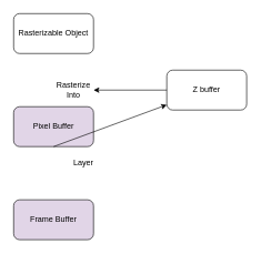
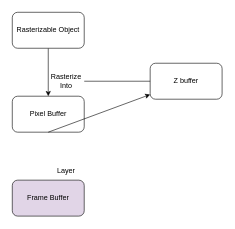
- <mxCell id="10" value="" style="endArrow=classic;html=1;exitX=0;exitY=0.5;exitDx=0;exitDy=0;entryX=1;entryY=0.5;entryDx=0;entryDy=0;" parent="1" source="9" target="8" edge="1"><mxGeometry width="50" height="50" relative="1" as="geometry"><mxPoint x="150" y="100" as="sourcePoint" /><mxPoint x="200" y="50" as="targetPoint" /></mxGeometry></mxCell>
+ <mxCell id="10" value="" style="endArrow=none;html=1;exitX=0;exitY=0.5;exitDx=0;exitDy=0;entryX=1;entryY=0.5;entryDx=0;entryDy=0;" parent="1" source="9" target="8" edge="1"><mxGeometry width="50" height="50" relative="1" as="geometry"><mxPoint x="150" y="100" as="sourcePoint" /><mxPoint x="200" y="50" as="targetPoint" /></mxGeometry></mxCell>
+ <mxCell id="6" value="" style="endArrow=classic;html=1;entryX=0.5;entryY=0;entryDx=0;entryDy=0;exitX=0.5;exitY=1;exitDx=0;exitDy=0;" parent="1" source="7" target="3" edge="1"><mxGeometry width="50" height="50" relative="1" as="geometry"><mxPoint x="90" y="70" as="sourcePoint" /><mxPoint x="140" y="20" as="targetPoint" /></mxGeometry></mxCell>
- <mxCell id="3" value="Pixel Buffer" style="rounded=1;whiteSpace=wrap;html=1;fillColor=#e1d5e7;" parent="1" vertex="1"><mxGeometry x="20" y="160" width="120" height="60" as="geometry" /></mxCell>
+ <mxCell id="3" value="Pixel Buffer" style="rounded=1;whiteSpace=wrap;html=1;" parent="1" vertex="1"><mxGeometry x="20" y="160" width="120" height="60" as="geometry" /></mxCell>
- <mxCell id="5" value="Layer" style="text;html=1;strokeColor=none;fillColor=none;align=center;verticalAlign=middle;whiteSpace=wrap;rounded=0;" parent="1" vertex="1"><mxGeometry x="95" y="230" width="60" height="30" as="geometry" /></mxCell>
+ <mxCell id="5" value="Layer" style="text;html=1;strokeColor=none;fillColor=none;align=center;verticalAlign=middle;whiteSpace=wrap;rounded=0;" parent="1" vertex="1"><mxGeometry x="80" y="270" width="60" height="30" as="geometry" /></mxCell>
